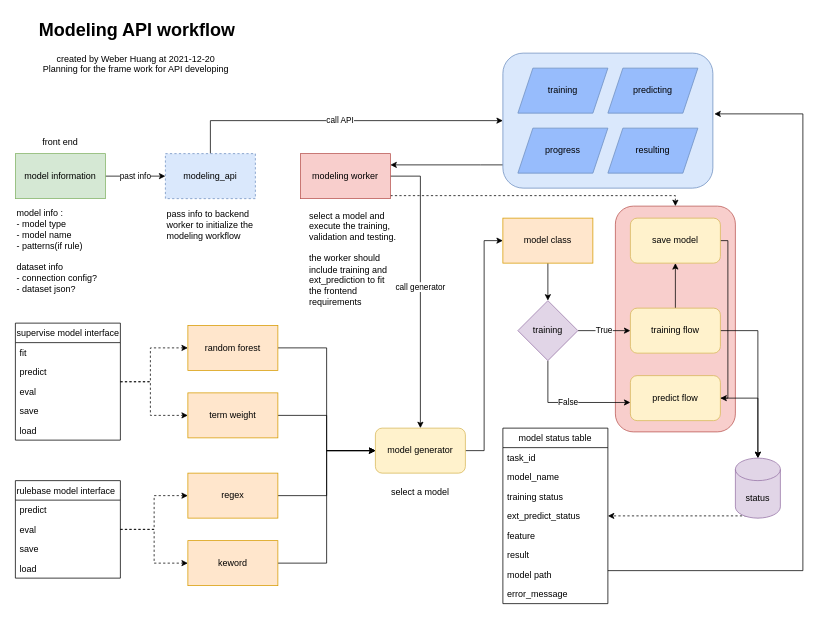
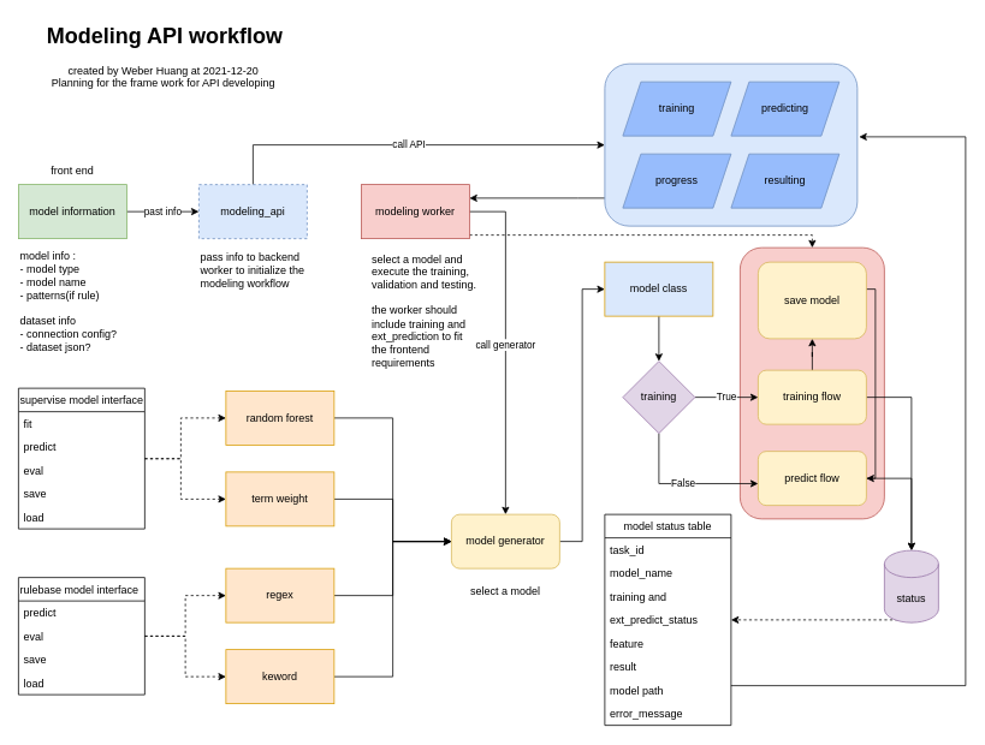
- <mxCell id="41" value="model class" style="rounded=0;whiteSpace=wrap;html=1;align=center;fillColor=#ffe6cc;strokeColor=#d79b00;" vertex="1" parent="1"><mxGeometry x="670" y="290" width="120" height="60" as="geometry" /></mxCell>
+ <mxCell id="41" value="model class" style="rounded=0;whiteSpace=wrap;html=1;align=center;fillColor=#dae8fc;strokeColor=#d79b00;" vertex="1" parent="1"><mxGeometry x="670" y="290" width="120" height="60" as="geometry" /></mxCell>
- <mxCell id="64" value="save model" style="whiteSpace=wrap;html=1;rounded=1;fillColor=#fff2cc;strokeColor=#d6b656;" vertex="1" parent="1"><mxGeometry x="840" y="290" width="120" height="60" as="geometry" /></mxCell>
+ <mxCell id="64" value="save model" style="whiteSpace=wrap;html=1;rounded=1;fillColor=#fff2cc;strokeColor=#d6b656;" vertex="1" parent="1"><mxGeometry x="840" y="290" width="120" height="85" as="geometry" /></mxCell>
- <mxCell id="56" value="training status" style="text;strokeColor=none;fillColor=none;align=left;verticalAlign=top;spacingLeft=4;spacingRight=4;overflow=hidden;rotatable=0;points=[[0,0.5],[1,0.5]];portConstraint=eastwest;" vertex="1" parent="53"><mxGeometry y="78" width="140" height="26" as="geometry" /></mxCell>
+ <mxCell id="56" value="training and" style="text;strokeColor=none;fillColor=none;align=left;verticalAlign=top;spacingLeft=4;spacingRight=4;overflow=hidden;rotatable=0;points=[[0,0.5],[1,0.5]];portConstraint=eastwest;" vertex="1" parent="53"><mxGeometry y="78" width="140" height="26" as="geometry" /></mxCell>
